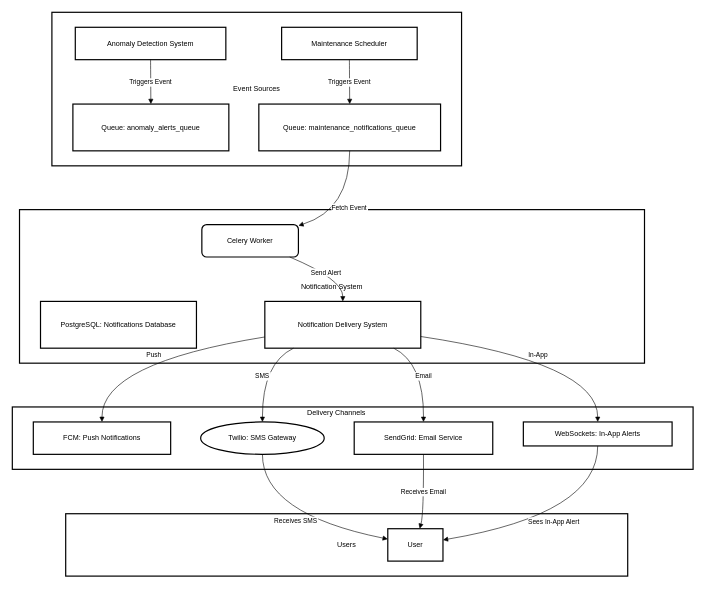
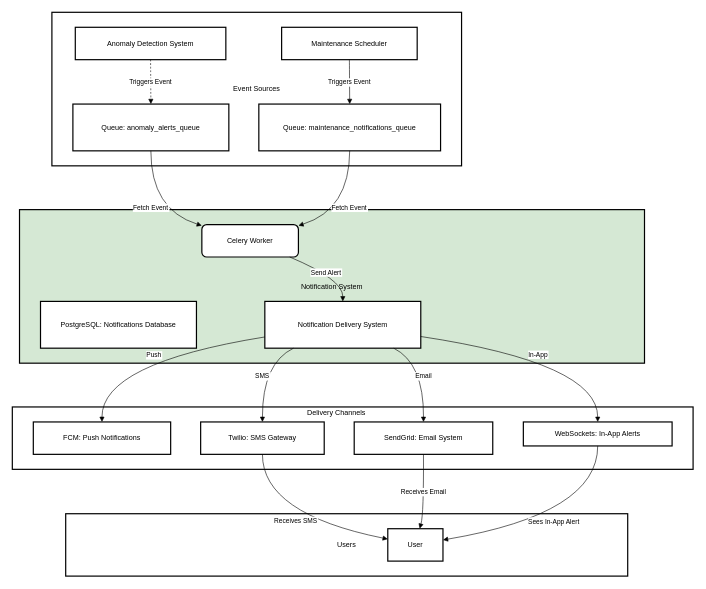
- <mxCell id="18" value="Triggers Event" style="curved=1;startArrow=none;endArrow=block;exitX=0.5;exitY=1;entryX=0.5;entryY=-0.01;rounded=0;" edge="1" parent="1" source="6" target="7"><mxGeometry relative="1" as="geometry"><Array as="points" /></mxGeometry></mxCell>
+ <mxCell id="18" value="Triggers Event" style="curved=1;startArrow=none;endArrow=block;exitX=0.5;exitY=1;entryX=0.5;entryY=-0.01;rounded=0;dashed=1;" edge="1" parent="1" source="6" target="7"><mxGeometry relative="1" as="geometry"><Array as="points" /></mxGeometry></mxCell>
+ <mxCell id="20" value="Fetch Event" style="curved=1;startArrow=none;endArrow=block;exitX=0.5;exitY=0.99;entryX=0;entryY=0.03;rounded=0;" edge="1" parent="1" source="7" target="10"><mxGeometry relative="1" as="geometry"><Array as="points"><mxPoint x="251" y="349" /></Array></mxGeometry></mxCell>
- <mxCell id="4" value="Notification System" style="whiteSpace=wrap;strokeWidth=2;" vertex="1" parent="1"><mxGeometry x="32" y="349" width="1042" height="256" as="geometry" /></mxCell>
+ <mxCell id="4" value="Notification System" style="whiteSpace=wrap;strokeWidth=2;fillColor=#d5e8d4;" vertex="1" parent="1"><mxGeometry x="32" y="349" width="1042" height="256" as="geometry" /></mxCell>
- <mxCell id="14" value="Twilio: SMS Gateway" style="ellipse;whiteSpace=wrap;strokeWidth=2;" vertex="1" parent="1"><mxGeometry x="334" y="703" width="206" height="54" as="geometry" /></mxCell>
+ <mxCell id="14" value="Twilio: SMS Gateway" style="whiteSpace=wrap;strokeWidth=2;" vertex="1" parent="1"><mxGeometry x="334" y="703" width="206" height="54" as="geometry" /></mxCell>
- <mxCell id="15" value="SendGrid: Email Service" style="whiteSpace=wrap;strokeWidth=2;" vertex="1" parent="1"><mxGeometry x="590" y="703" width="231" height="54" as="geometry" /></mxCell>
+ <mxCell id="15" value="SendGrid: Email System" style="whiteSpace=wrap;strokeWidth=2;" vertex="1" parent="1"><mxGeometry x="590" y="703" width="231" height="54" as="geometry" /></mxCell>
